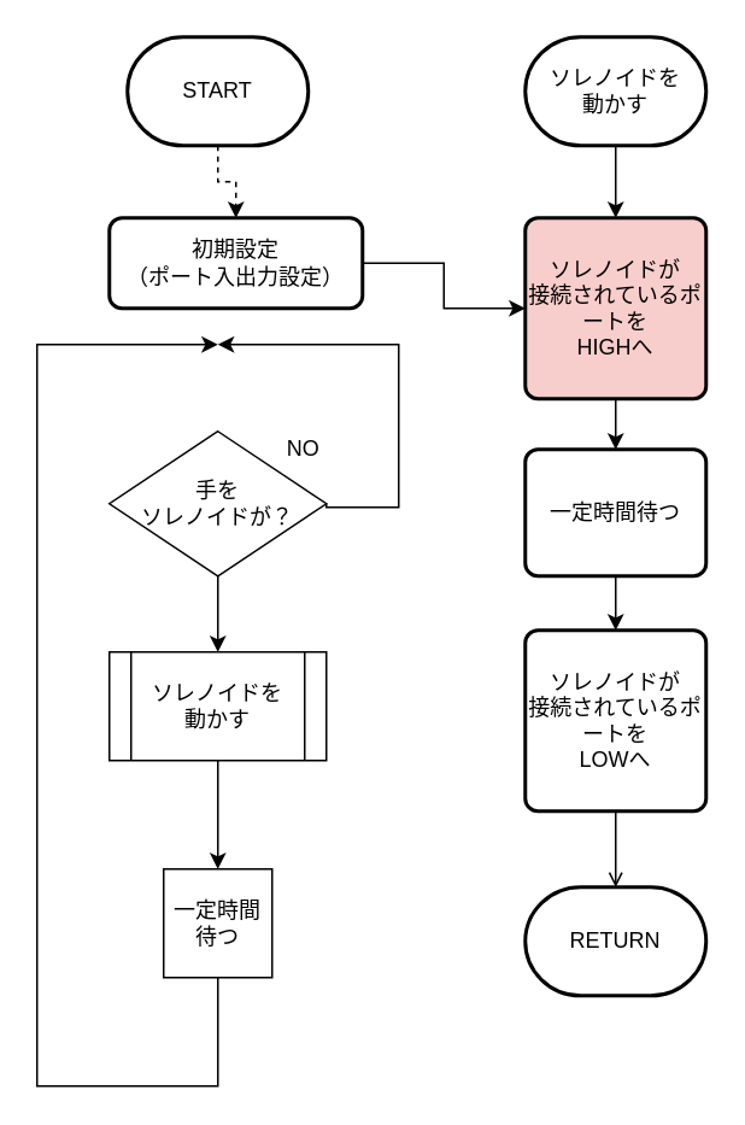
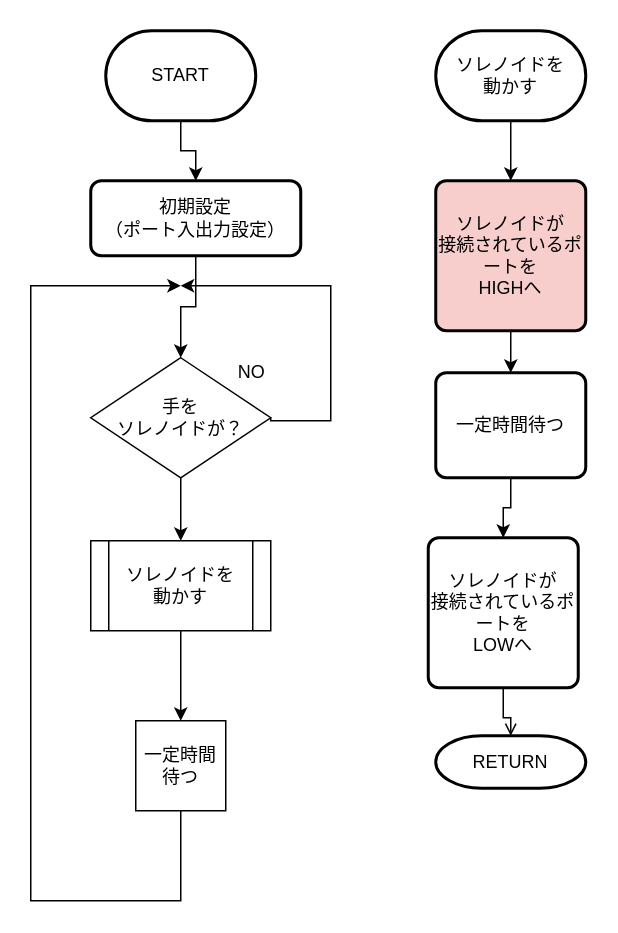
- <mxCell id="2" value="" style="edgeStyle=orthogonalEdgeStyle;rounded=0;orthogonalLoop=1;jettySize=auto;html=1;dashed=1;" parent="1" source="3" target="5" edge="1"><mxGeometry relative="1" as="geometry" /></mxCell>
+ <mxCell id="2" value="" style="edgeStyle=orthogonalEdgeStyle;rounded=0;orthogonalLoop=1;jettySize=auto;html=1;" parent="1" source="3" target="5" edge="1"><mxGeometry relative="1" as="geometry" /></mxCell>
- <mxCell id="4" value="" style="edgeStyle=orthogonalEdgeStyle;rounded=0;orthogonalLoop=1;jettySize=auto;html=1;" parent="1" source="5" edge="1" target="19"><mxGeometry relative="1" as="geometry"><mxPoint x="120" y="220" as="targetPoint" /></mxGeometry></mxCell>
+ <mxCell id="4" value="" style="edgeStyle=orthogonalEdgeStyle;rounded=0;orthogonalLoop=1;jettySize=auto;html=1;entryX=0.5;entryY=0;entryDx=0;entryDy=0;" parent="1" source="5" edge="1" target="8"><mxGeometry relative="1" as="geometry"><mxPoint x="120" y="220" as="targetPoint" /></mxGeometry></mxCell>
- <mxCell id="21" value="ソレノイドが&lt;br&gt;接続されているポートを&lt;br&gt;LOWへ" style="rounded=1;whiteSpace=wrap;html=1;absoluteArcSize=1;arcSize=14;strokeWidth=2;" vertex="1" parent="1"><mxGeometry x="290" y="348" width="100" height="100" as="geometry" /></mxCell>
+ <mxCell id="21" value="ソレノイドが&lt;br&gt;接続されているポートを&lt;br&gt;LOWへ" style="rounded=1;whiteSpace=wrap;html=1;absoluteArcSize=1;arcSize=14;strokeWidth=2;" vertex="1" parent="1"><mxGeometry x="285" y="358" width="100" height="100" as="geometry" /></mxCell>
- <mxCell id="22" value="RETURN" style="strokeWidth=2;html=1;shape=mxgraph.flowchart.terminator;whiteSpace=wrap;" vertex="1" parent="1"><mxGeometry x="290" y="490" width="100" height="60" as="geometry" /></mxCell>
+ <mxCell id="22" value="RETURN" style="strokeWidth=2;html=1;shape=mxgraph.flowchart.terminator;whiteSpace=wrap;" vertex="1" parent="1"><mxGeometry x="290" y="490" width="100" height="35" as="geometry" /></mxCell>
